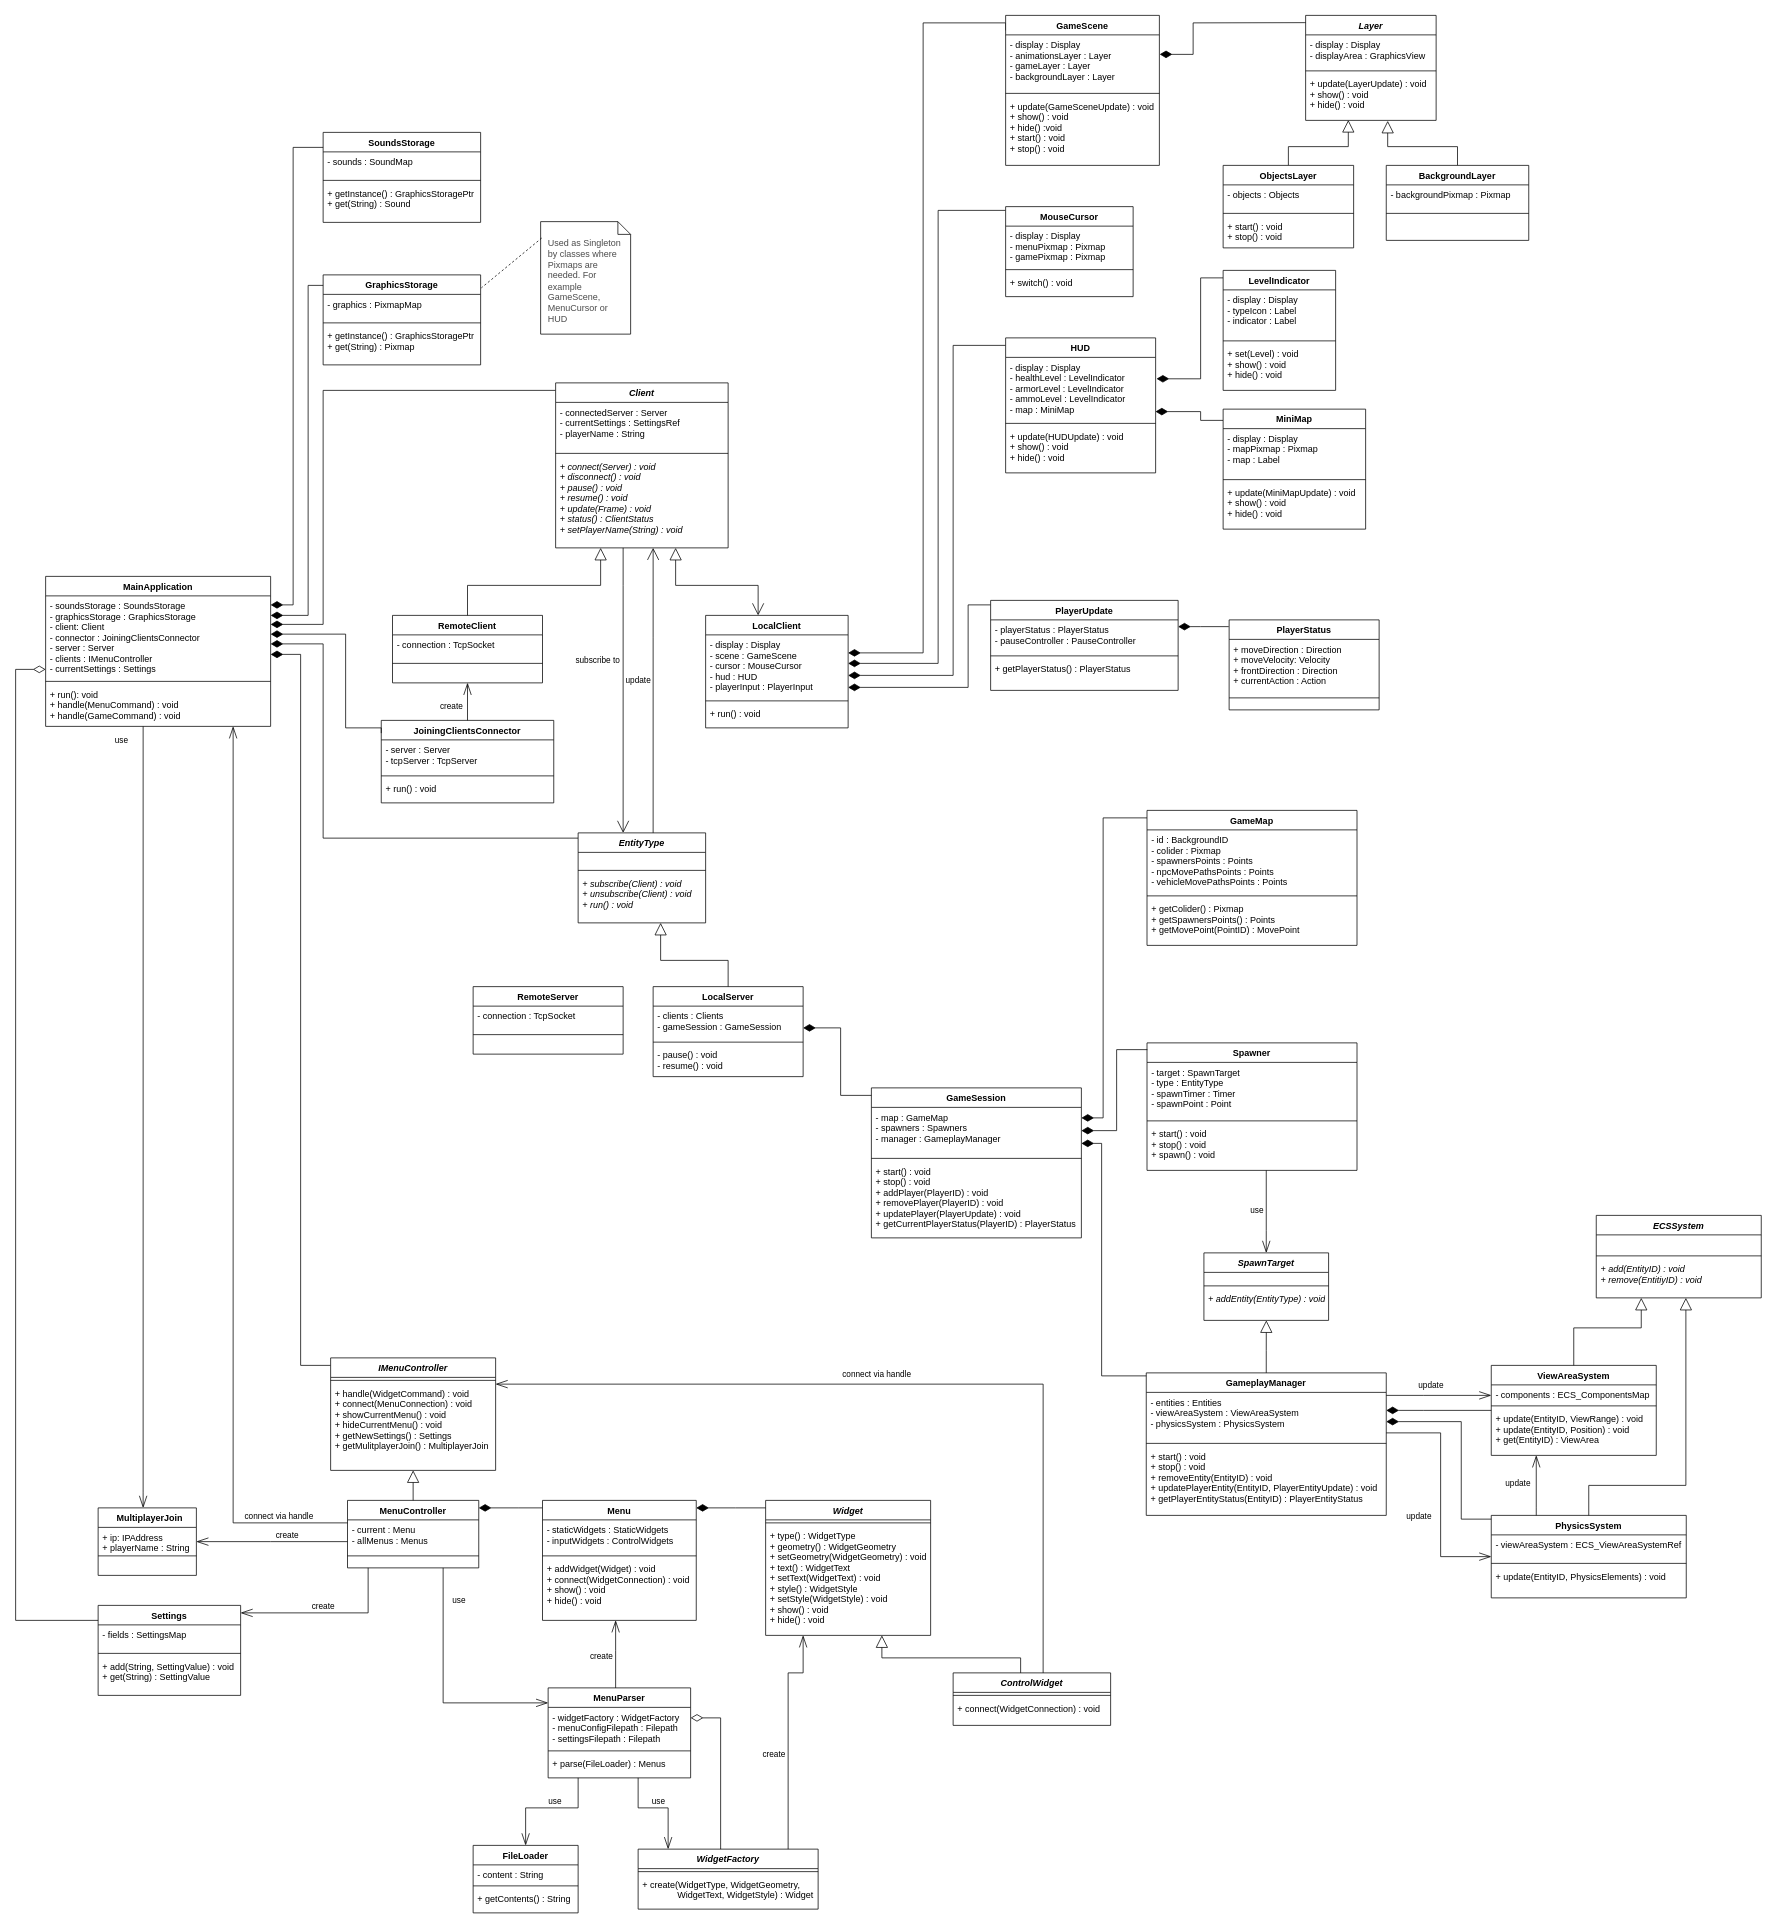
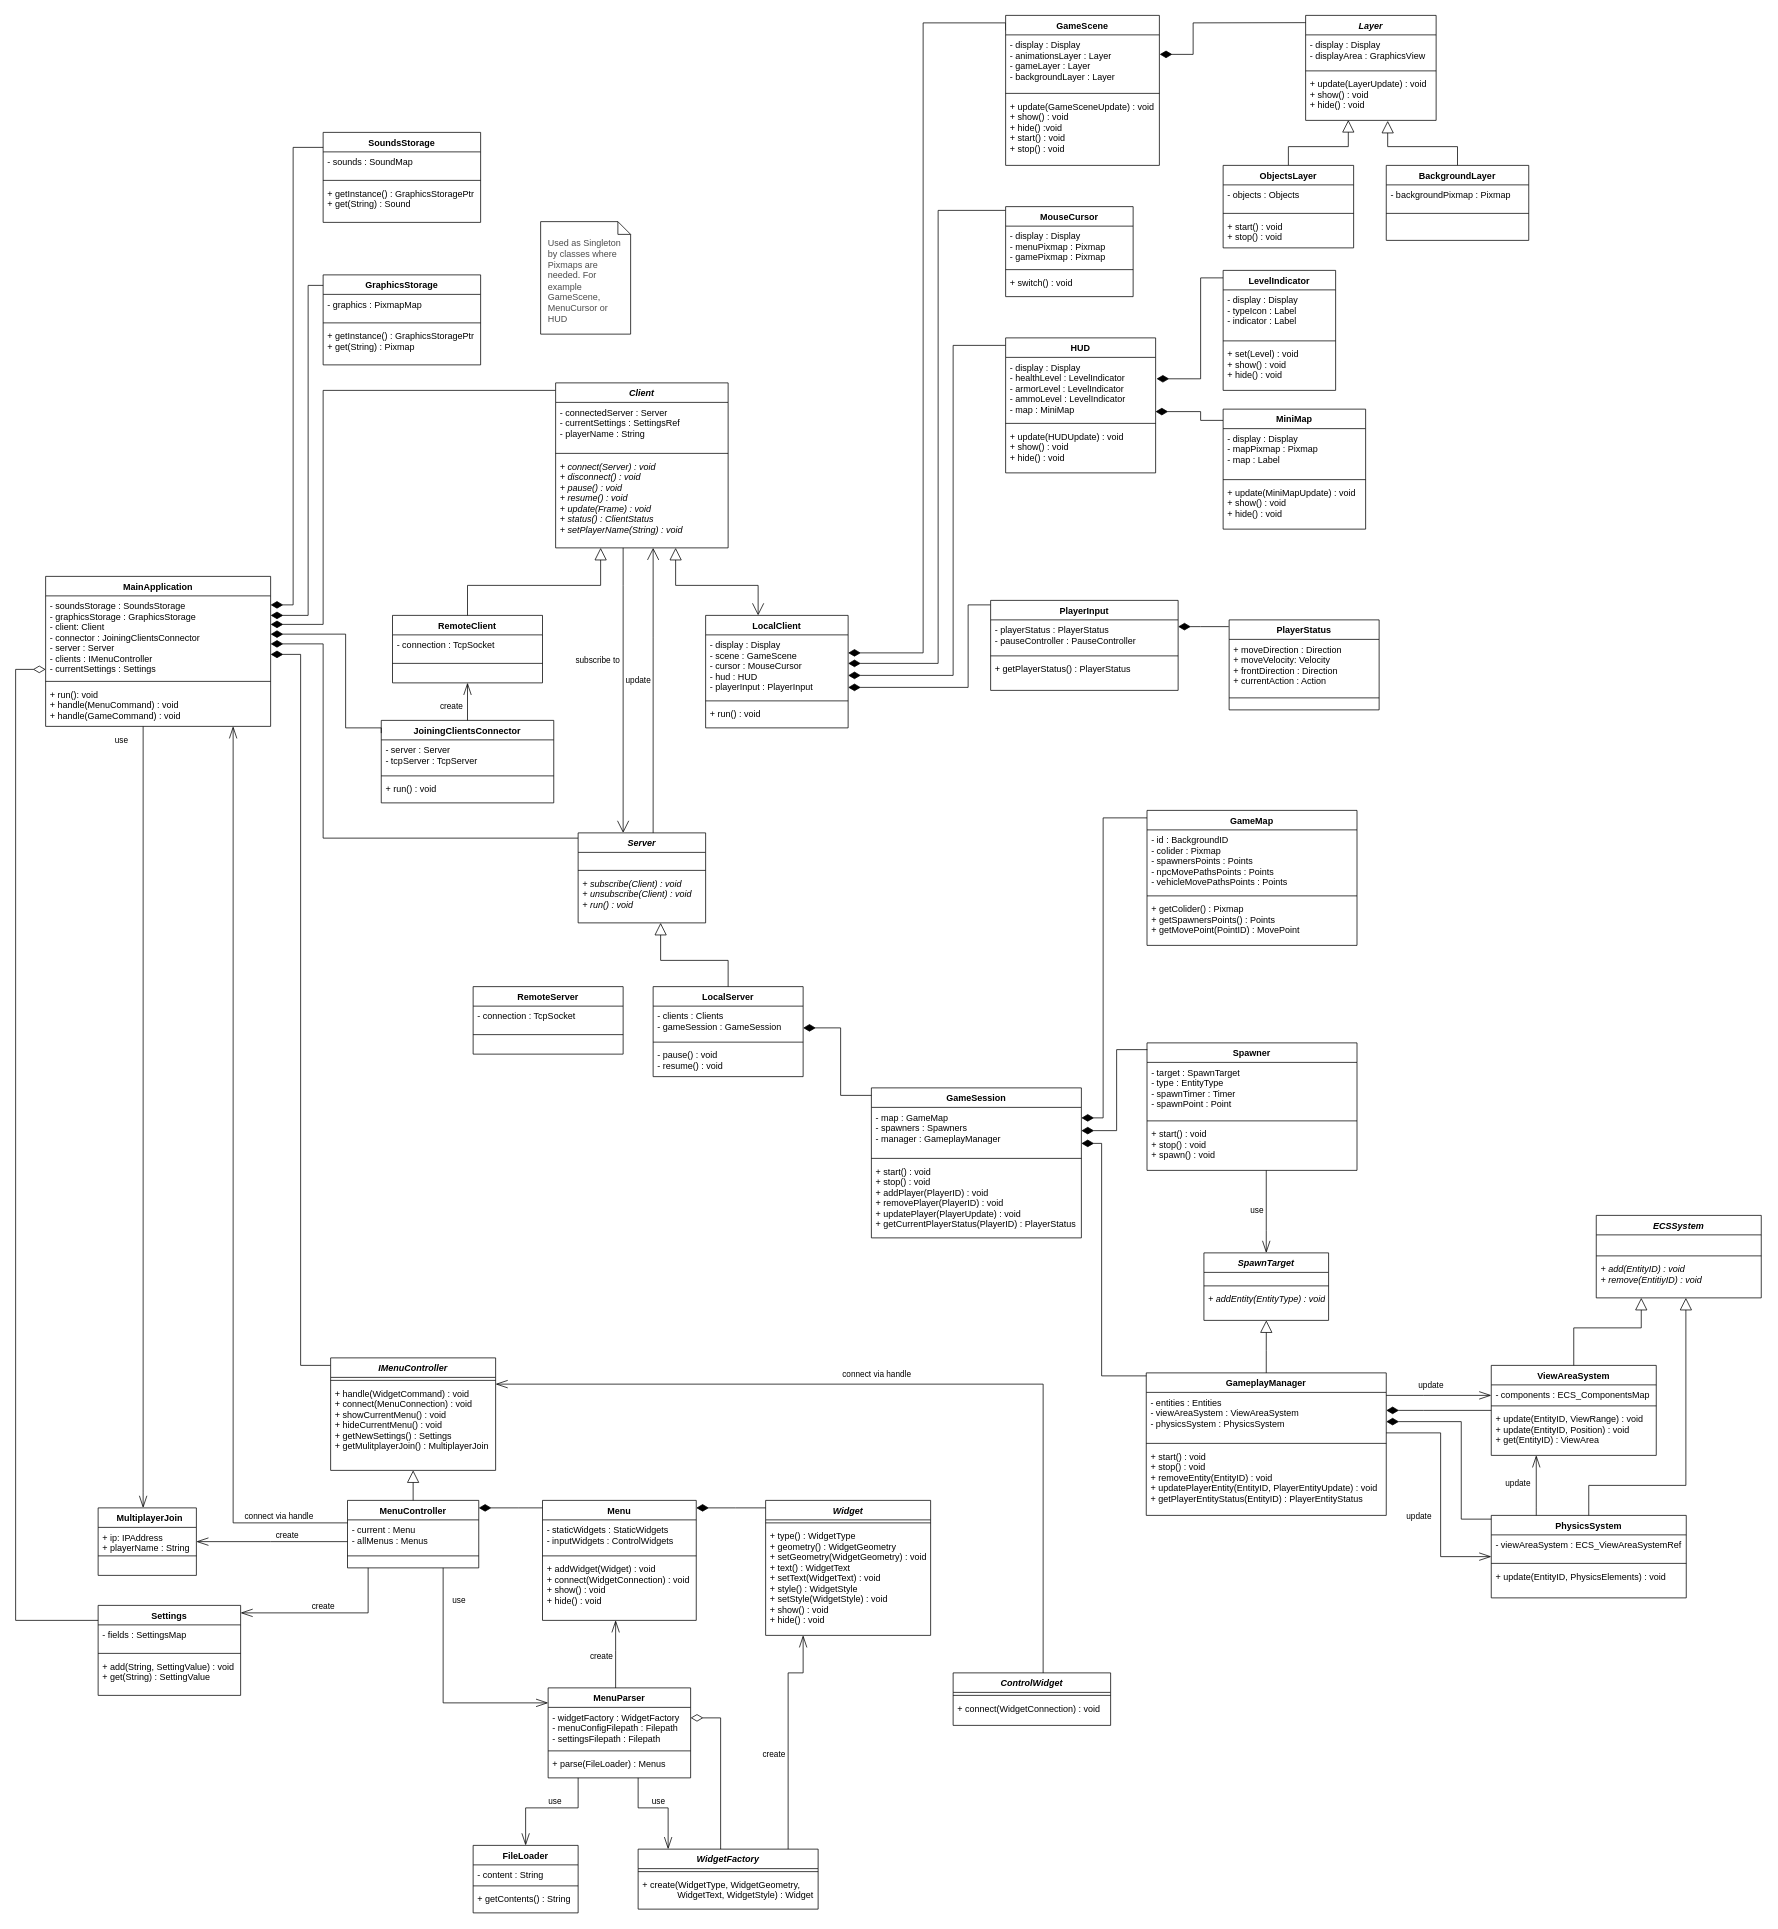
- <mxCell id="185" value="" style="html=1;verticalAlign=bottom;labelBackgroundColor=none;endArrow=none;endFill=0;dashed=1;rounded=0;entryX=1.005;entryY=0.144;entryDx=0;entryDy=0;entryPerimeter=0;exitX=0.012;exitY=0.146;exitDx=0;exitDy=0;exitPerimeter=0;" parent="1" source="184" target="179" edge="1"><mxGeometry width="160" relative="1" as="geometry"><mxPoint x="520" y="260" as="sourcePoint" /><mxPoint x="680" y="260" as="targetPoint" /></mxGeometry></mxCell>
- <mxCell id="74" value="PlayerUpdate" style="swimlane;fontStyle=1;align=center;verticalAlign=top;childLayout=stackLayout;horizontal=1;startSize=26;horizontalStack=0;resizeParent=1;resizeParentMax=0;resizeLast=0;collapsible=1;marginBottom=0;" parent="1" vertex="1"><mxGeometry x="1320" y="800" width="250" height="120" as="geometry" /></mxCell>
+ <mxCell id="74" value="PlayerInput" style="swimlane;fontStyle=1;align=center;verticalAlign=top;childLayout=stackLayout;horizontal=1;startSize=26;horizontalStack=0;resizeParent=1;resizeParentMax=0;resizeLast=0;collapsible=1;marginBottom=0;" parent="1" vertex="1"><mxGeometry x="1320" y="800" width="250" height="120" as="geometry" /></mxCell>
- <mxCell id="96" value="EntityType" style="swimlane;fontStyle=3;align=center;verticalAlign=top;childLayout=stackLayout;horizontal=1;startSize=26;horizontalStack=0;resizeParent=1;resizeParentMax=0;resizeLast=0;collapsible=1;marginBottom=0;" parent="1" vertex="1"><mxGeometry x="770" y="1110" width="170" height="120" as="geometry" /></mxCell>
+ <mxCell id="96" value="Server" style="swimlane;fontStyle=3;align=center;verticalAlign=top;childLayout=stackLayout;horizontal=1;startSize=26;horizontalStack=0;resizeParent=1;resizeParentMax=0;resizeLast=0;collapsible=1;marginBottom=0;" parent="1" vertex="1"><mxGeometry x="770" y="1110" width="170" height="120" as="geometry" /></mxCell>
- <mxCell id="206" value="" style="endArrow=none;html=1;rounded=0;edgeStyle=orthogonalEdgeStyle;startArrow=block;startFill=0;startSize=14;endSize=14;" parent="1" source="199" target="203" edge="1"><mxGeometry width="50" height="50" relative="1" as="geometry"><mxPoint x="1369.98" y="2325" as="sourcePoint" /><mxPoint x="1459.98" y="2410" as="targetPoint" /><Array as="points"><mxPoint x="1175" y="2210" /><mxPoint x="1360" y="2210" /></Array></mxGeometry></mxCell>
